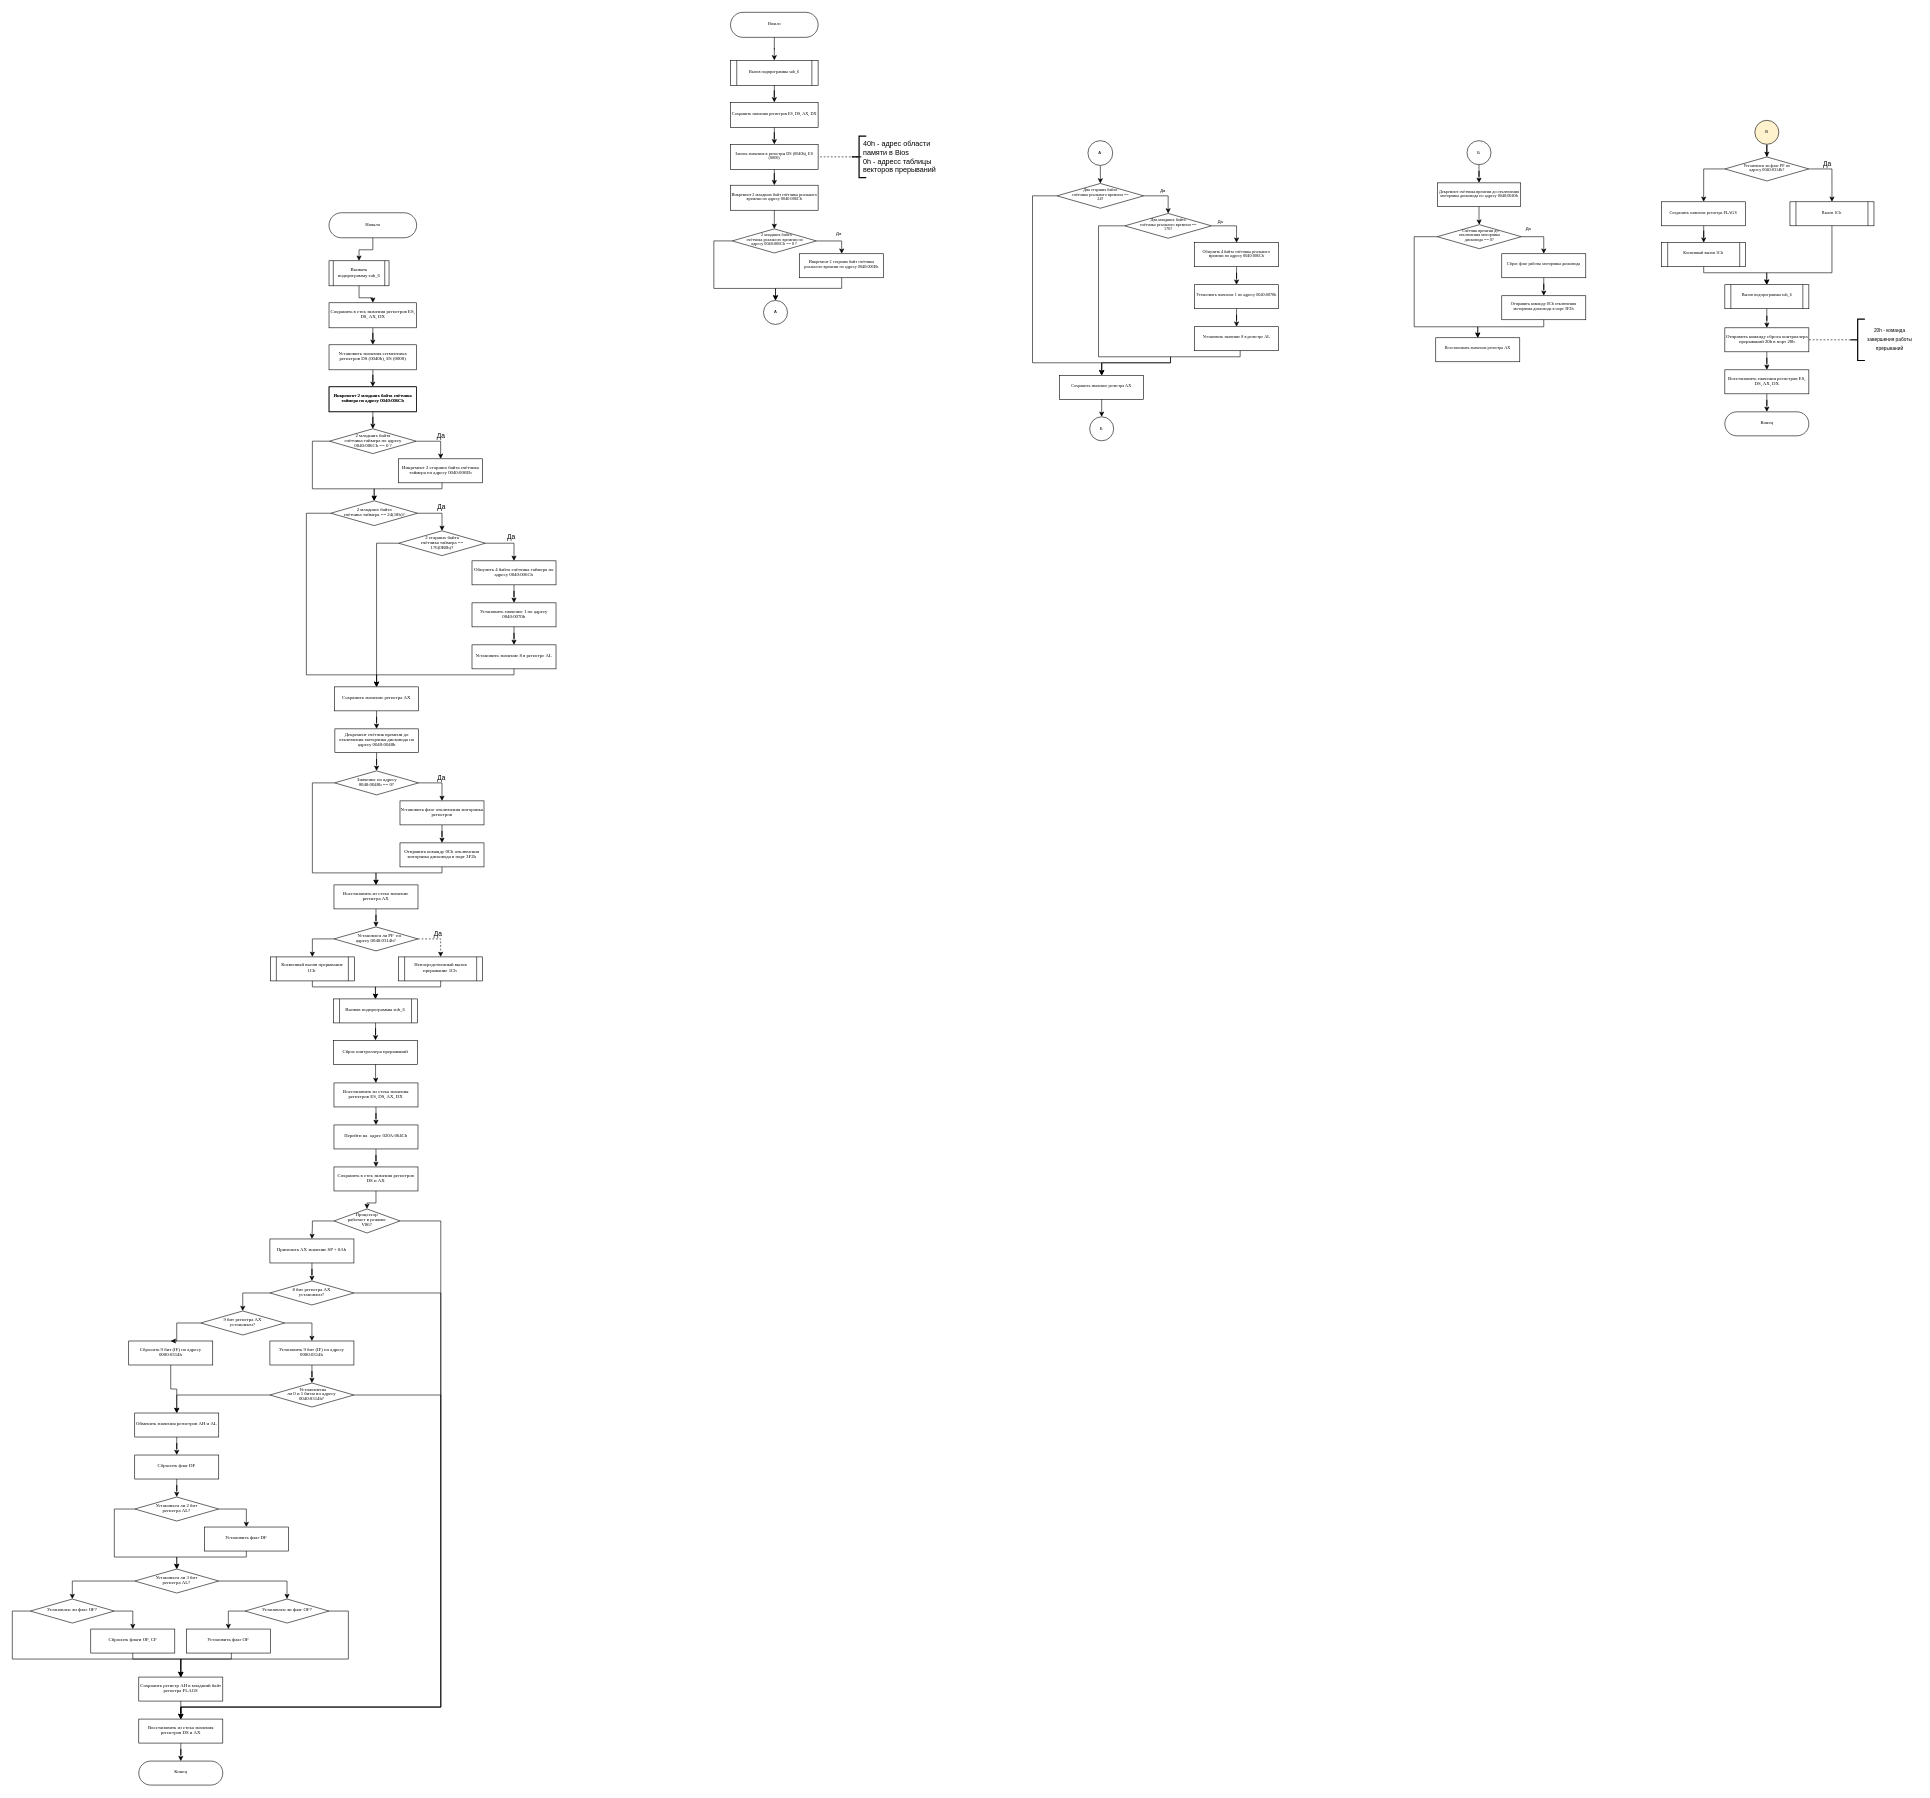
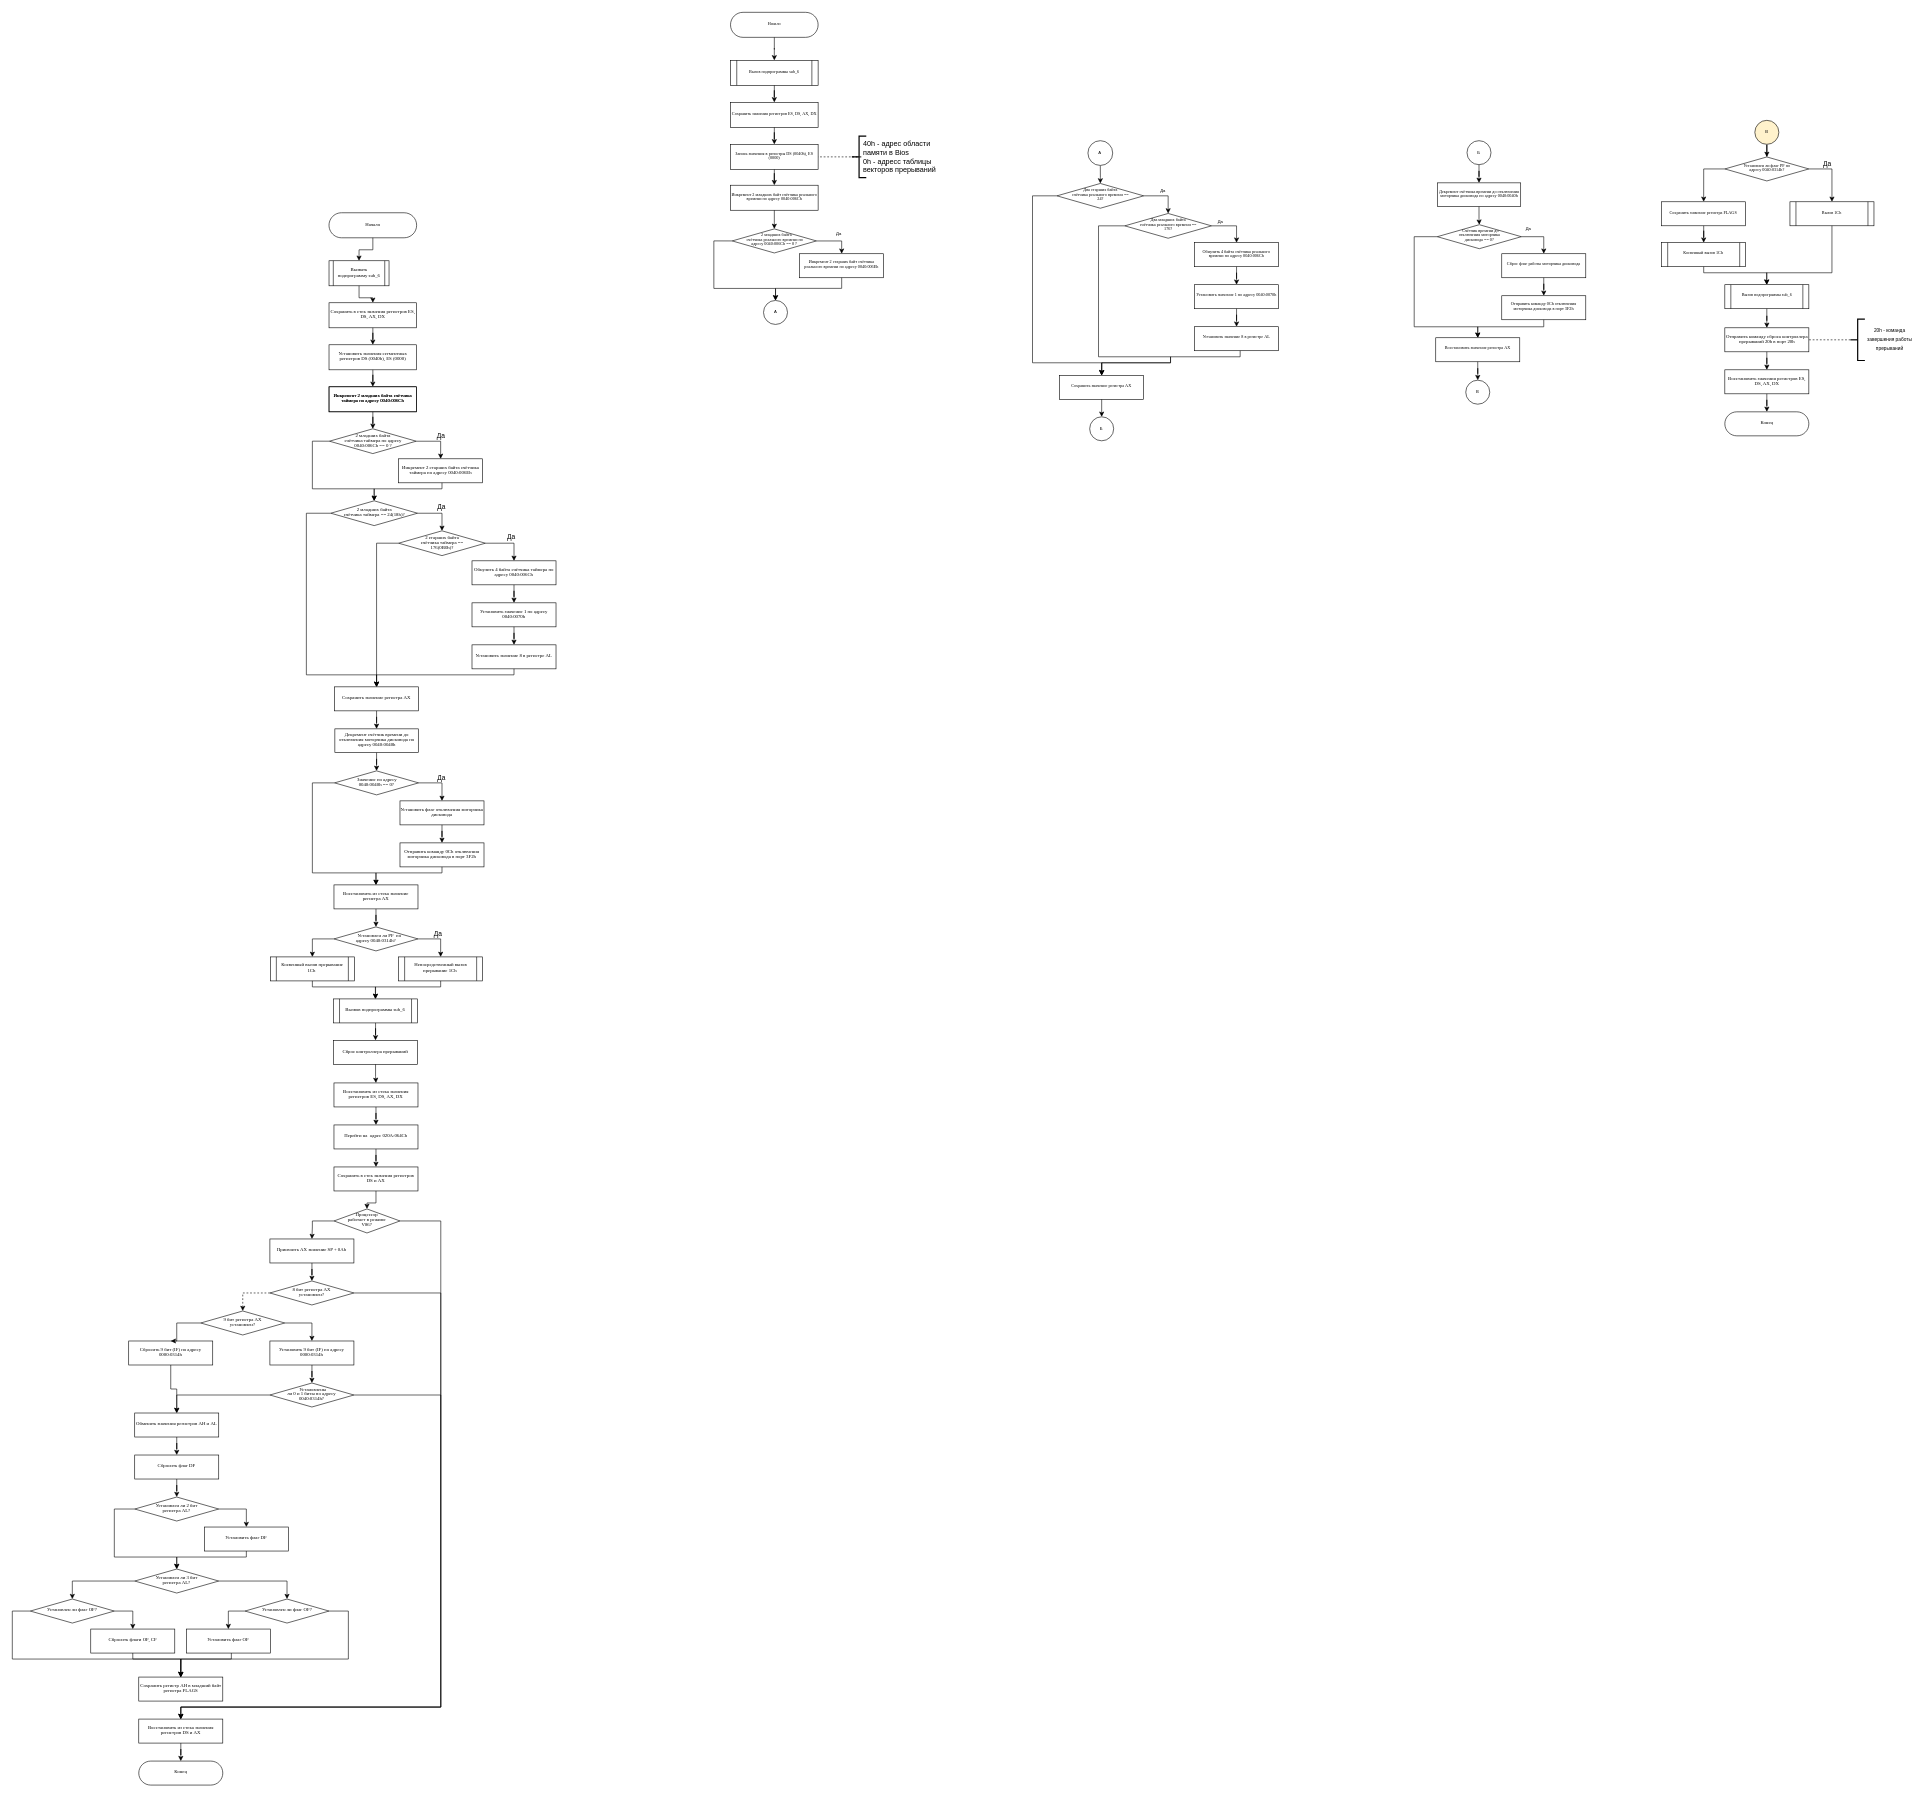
+ <mxCell id="147" style="edgeStyle=orthogonalEdgeStyle;rounded=0;orthogonalLoop=1;jettySize=auto;html=1;entryX=0;entryY=0.5;entryDx=0;entryDy=0;fontSize=7;" parent="1" source="148" target="167" edge="1"><mxGeometry relative="1" as="geometry"><mxPoint x="2461.93" y="632.29" as="targetPoint" /></mxGeometry></mxCell>
+ <mxCell id="167" value="&lt;font style=&quot;font-size: 7px;&quot;&gt;В&lt;/font&gt;" style="ellipse;whiteSpace=wrap;html=1;aspect=fixed;direction=south;fontSize=7;" parent="1" vertex="1"><mxGeometry x="2441.93" y="633" width="40" height="40" as="geometry" /></mxCell>
- <mxCell id="22" value="&lt;p style=&quot;line-height: 1; font-size: 8px;&quot;&gt;Установить флаг отключения моторчика регистров&lt;/p&gt;" style="shape=stencil(tVTRboMwDPyavFYh2T5gYtt/pKlXotIkcrJ1/fuaGKQiBq0mQEjgu3B3Bhyh69SYCEJJb84g9LtQKmKwkBLdEdww9iK5vHBZDbVJEWxm8MegM/sWmEkZwwku7pB7CecbQJc7Vn8I+UZrulPXNnhPIi74NGLueBIzztOz8pfFevvrqIqkf4YM2IdkVKjP52V3r9sIVxvlHcsO6VfPu57wOHG11YdbTbj6v6yuCZn7uXW9N/Z0xPDtD3+G+XJta0MbkEq+Fi+htOyP5Wai6QZvQgw0dmO7PE4PRn/OmPCJd0FnGqZWA8KDN8G7yYLr7IJiPXEoKG99BbgB);whiteSpace=wrap;html=1;aspect=fixed;fontFamily=Times New Roman;fontSize=8;spacingBottom=4;" parent="1" vertex="1"><mxGeometry x="666" y="1334" width="140" height="40" as="geometry" /></mxCell>
+ <mxCell id="22" value="&lt;p style=&quot;line-height: 1; font-size: 8px;&quot;&gt;Установить флаг отключения моторчика дисковода&lt;/p&gt;" style="shape=stencil(tVTRboMwDPyavFYh2T5gYtt/pKlXotIkcrJ1/fuaGKQiBq0mQEjgu3B3Bhyh69SYCEJJb84g9LtQKmKwkBLdEdww9iK5vHBZDbVJEWxm8MegM/sWmEkZwwku7pB7CecbQJc7Vn8I+UZrulPXNnhPIi74NGLueBIzztOz8pfFevvrqIqkf4YM2IdkVKjP52V3r9sIVxvlHcsO6VfPu57wOHG11YdbTbj6v6yuCZn7uXW9N/Z0xPDtD3+G+XJta0MbkEq+Fi+htOyP5Wai6QZvQgw0dmO7PE4PRn/OmPCJd0FnGqZWA8KDN8G7yYLr7IJiPXEoKG99BbgB);whiteSpace=wrap;html=1;aspect=fixed;fontFamily=Times New Roman;fontSize=8;spacingBottom=4;" parent="1" vertex="1"><mxGeometry x="666" y="1334" width="140" height="40" as="geometry" /></mxCell>
- <mxCell id="26" style="edgeStyle=orthogonalEdgeStyle;rounded=0;orthogonalLoop=1;jettySize=auto;html=1;entryX=0.5;entryY=0;entryDx=0;entryDy=0;fontSize=8;dashed=1;" parent="1" source="28" target="30" edge="1"><mxGeometry relative="1" as="geometry"><Array as="points"><mxPoint x="734" y="1564" /></Array></mxGeometry></mxCell>
+ <mxCell id="26" style="edgeStyle=orthogonalEdgeStyle;rounded=0;orthogonalLoop=1;jettySize=auto;html=1;entryX=0.5;entryY=0;entryDx=0;entryDy=0;fontSize=8;" parent="1" source="28" target="30" edge="1"><mxGeometry relative="1" as="geometry"><Array as="points"><mxPoint x="734" y="1564" /></Array></mxGeometry></mxCell>
- <mxCell id="54" style="edgeStyle=orthogonalEdgeStyle;rounded=0;orthogonalLoop=1;jettySize=auto;html=1;exitX=0;exitY=0.5;exitDx=0;exitDy=0;entryX=0.5;entryY=0;entryDx=0;entryDy=0;fontSize=8;" parent="1" source="56" target="59" edge="1"><mxGeometry relative="1" as="geometry" /></mxCell>
+ <mxCell id="54" style="edgeStyle=orthogonalEdgeStyle;rounded=0;orthogonalLoop=1;jettySize=auto;html=1;exitX=0;exitY=0.5;exitDx=0;exitDy=0;entryX=0.5;entryY=0;entryDx=0;entryDy=0;fontSize=8;dashed=1;" parent="1" source="56" target="59" edge="1"><mxGeometry relative="1" as="geometry" /></mxCell>
- <mxCell id="69" style="edgeStyle=orthogonalEdgeStyle;rounded=0;orthogonalLoop=1;jettySize=auto;html=1;fontSize=8;" parent="1" source="70" target="78" edge="1"><mxGeometry relative="1" as="geometry" /></mxCell>
